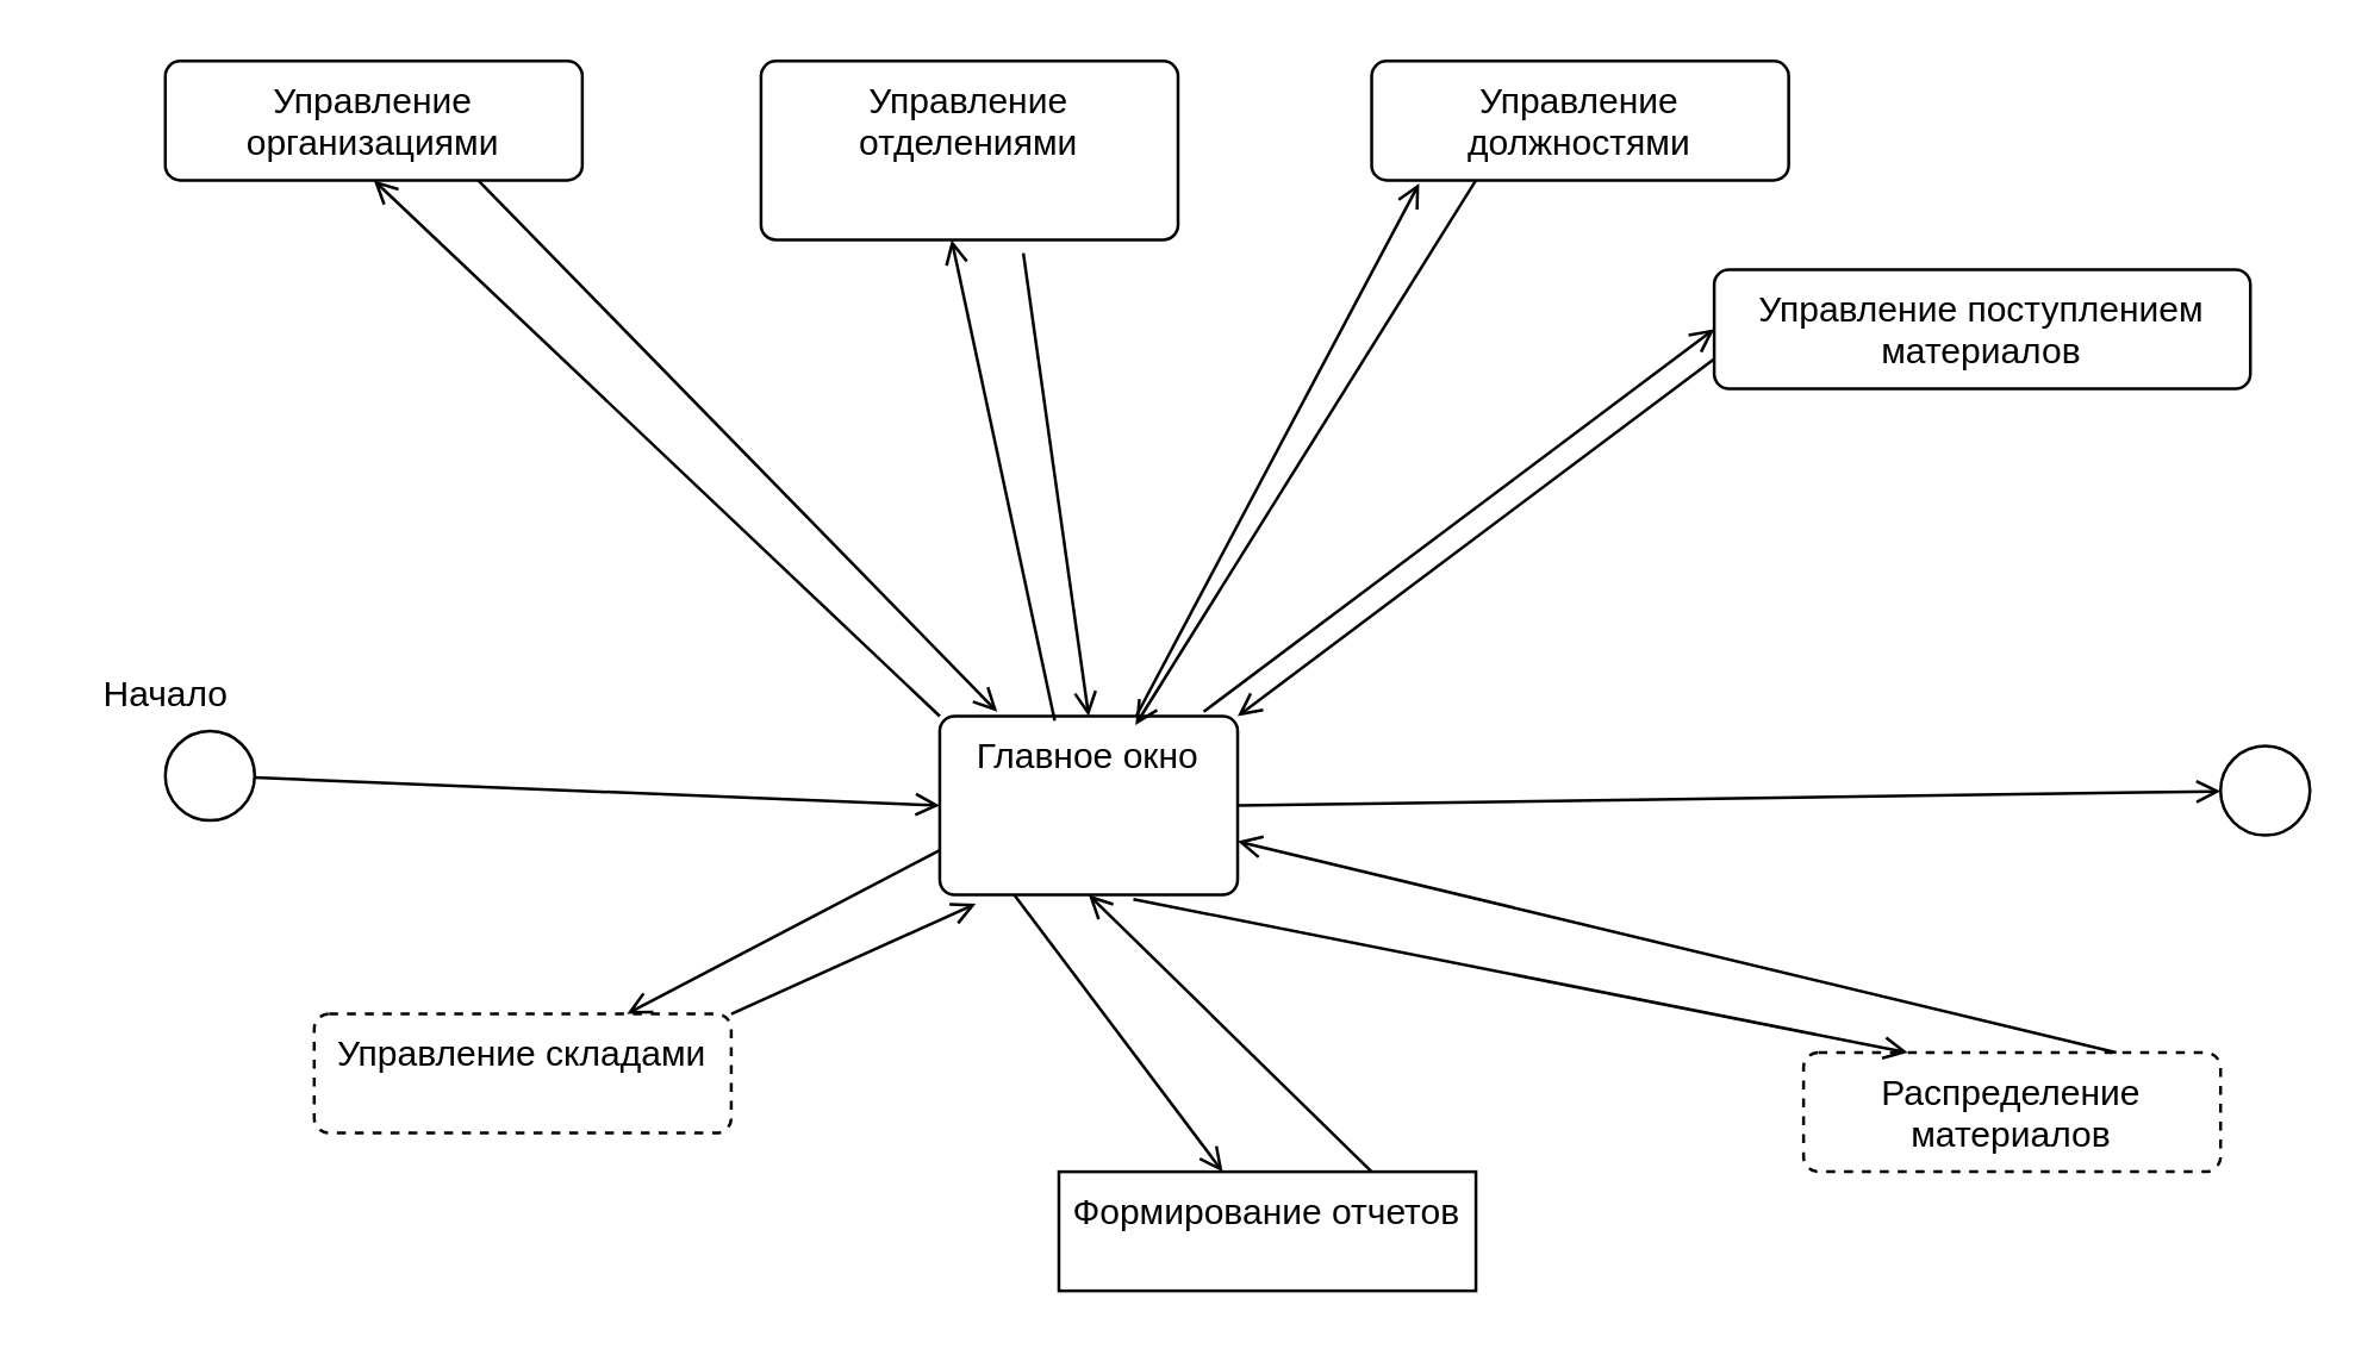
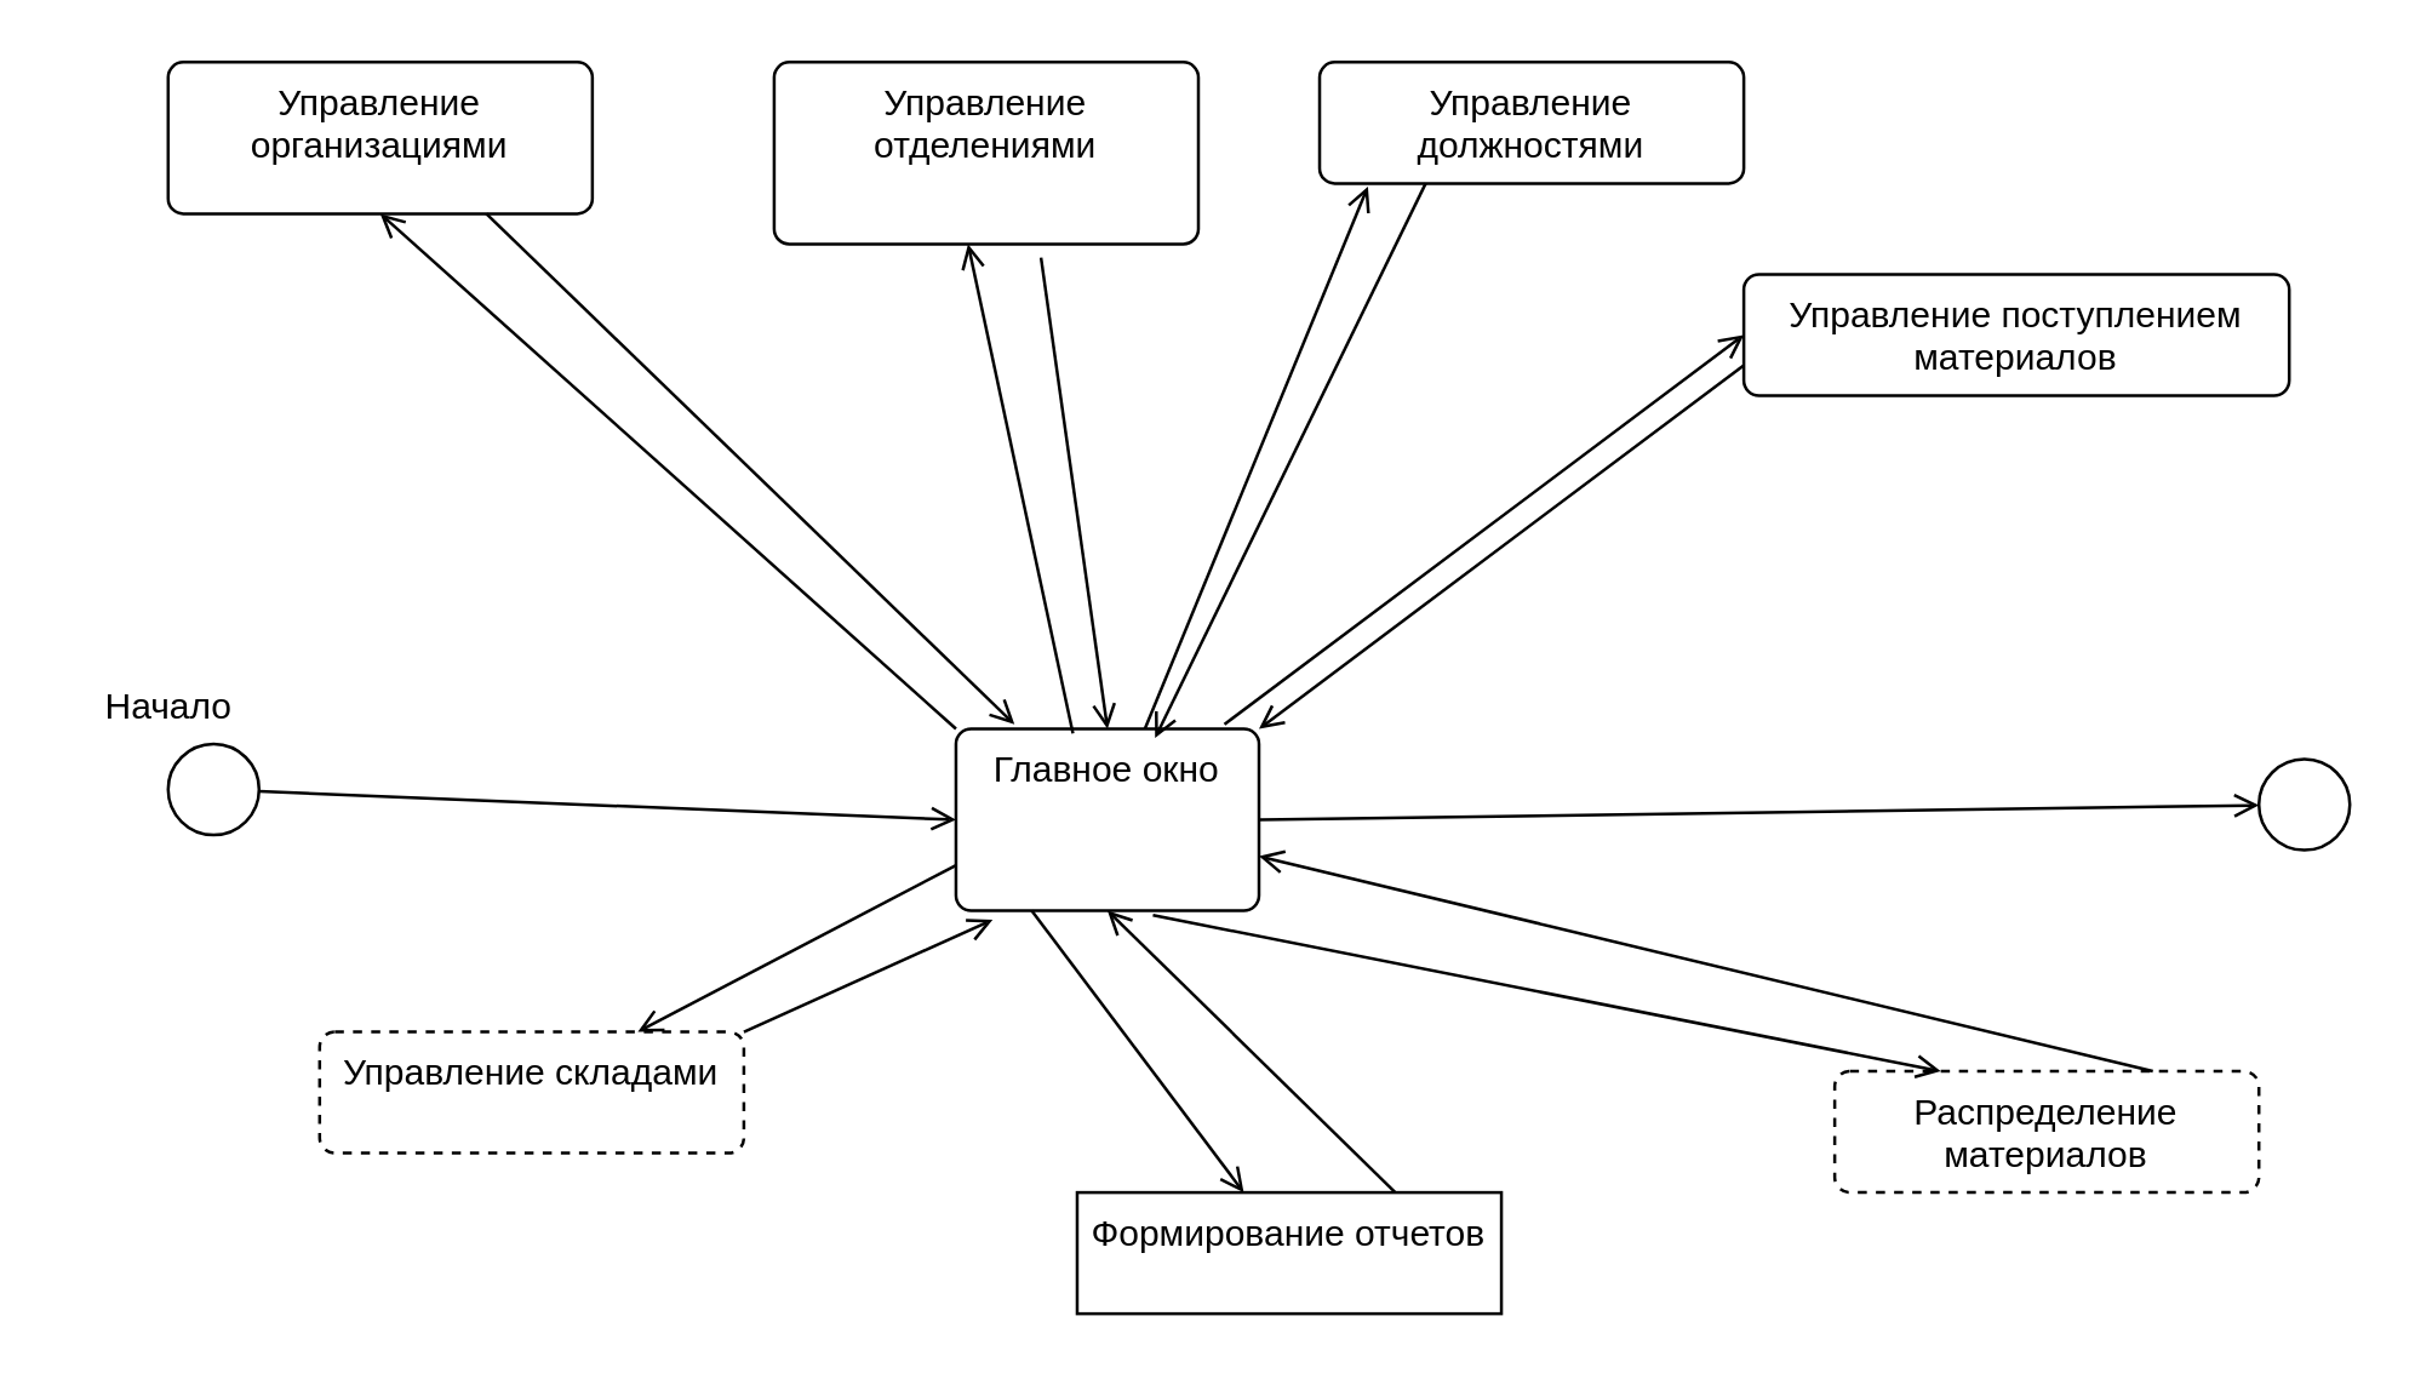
- <mxCell id="9" value="Управление организациями" style="html=1;align=center;verticalAlign=top;rounded=1;absoluteArcSize=1;arcSize=10;dashed=0;whiteSpace=wrap;" parent="1" vertex="1"><mxGeometry x="55" y="20" width="140" height="40" as="geometry" /></mxCell>
+ <mxCell id="9" value="Управление организациями" style="html=1;align=center;verticalAlign=top;rounded=1;absoluteArcSize=1;arcSize=10;dashed=0;whiteSpace=wrap;" parent="1" vertex="1"><mxGeometry x="55" y="20" width="140" height="50" as="geometry" /></mxCell>
- <mxCell id="7" value="Управление должностями" style="html=1;align=center;verticalAlign=top;rounded=1;absoluteArcSize=1;arcSize=10;dashed=0;whiteSpace=wrap;" parent="1" vertex="1"><mxGeometry x="460" y="20" width="140" height="40" as="geometry" /></mxCell>
+ <mxCell id="7" value="Управление должностями" style="html=1;align=center;verticalAlign=top;rounded=1;absoluteArcSize=1;arcSize=10;dashed=0;whiteSpace=wrap;" parent="1" vertex="1"><mxGeometry x="435" y="20" width="140" height="40" as="geometry" /></mxCell>
